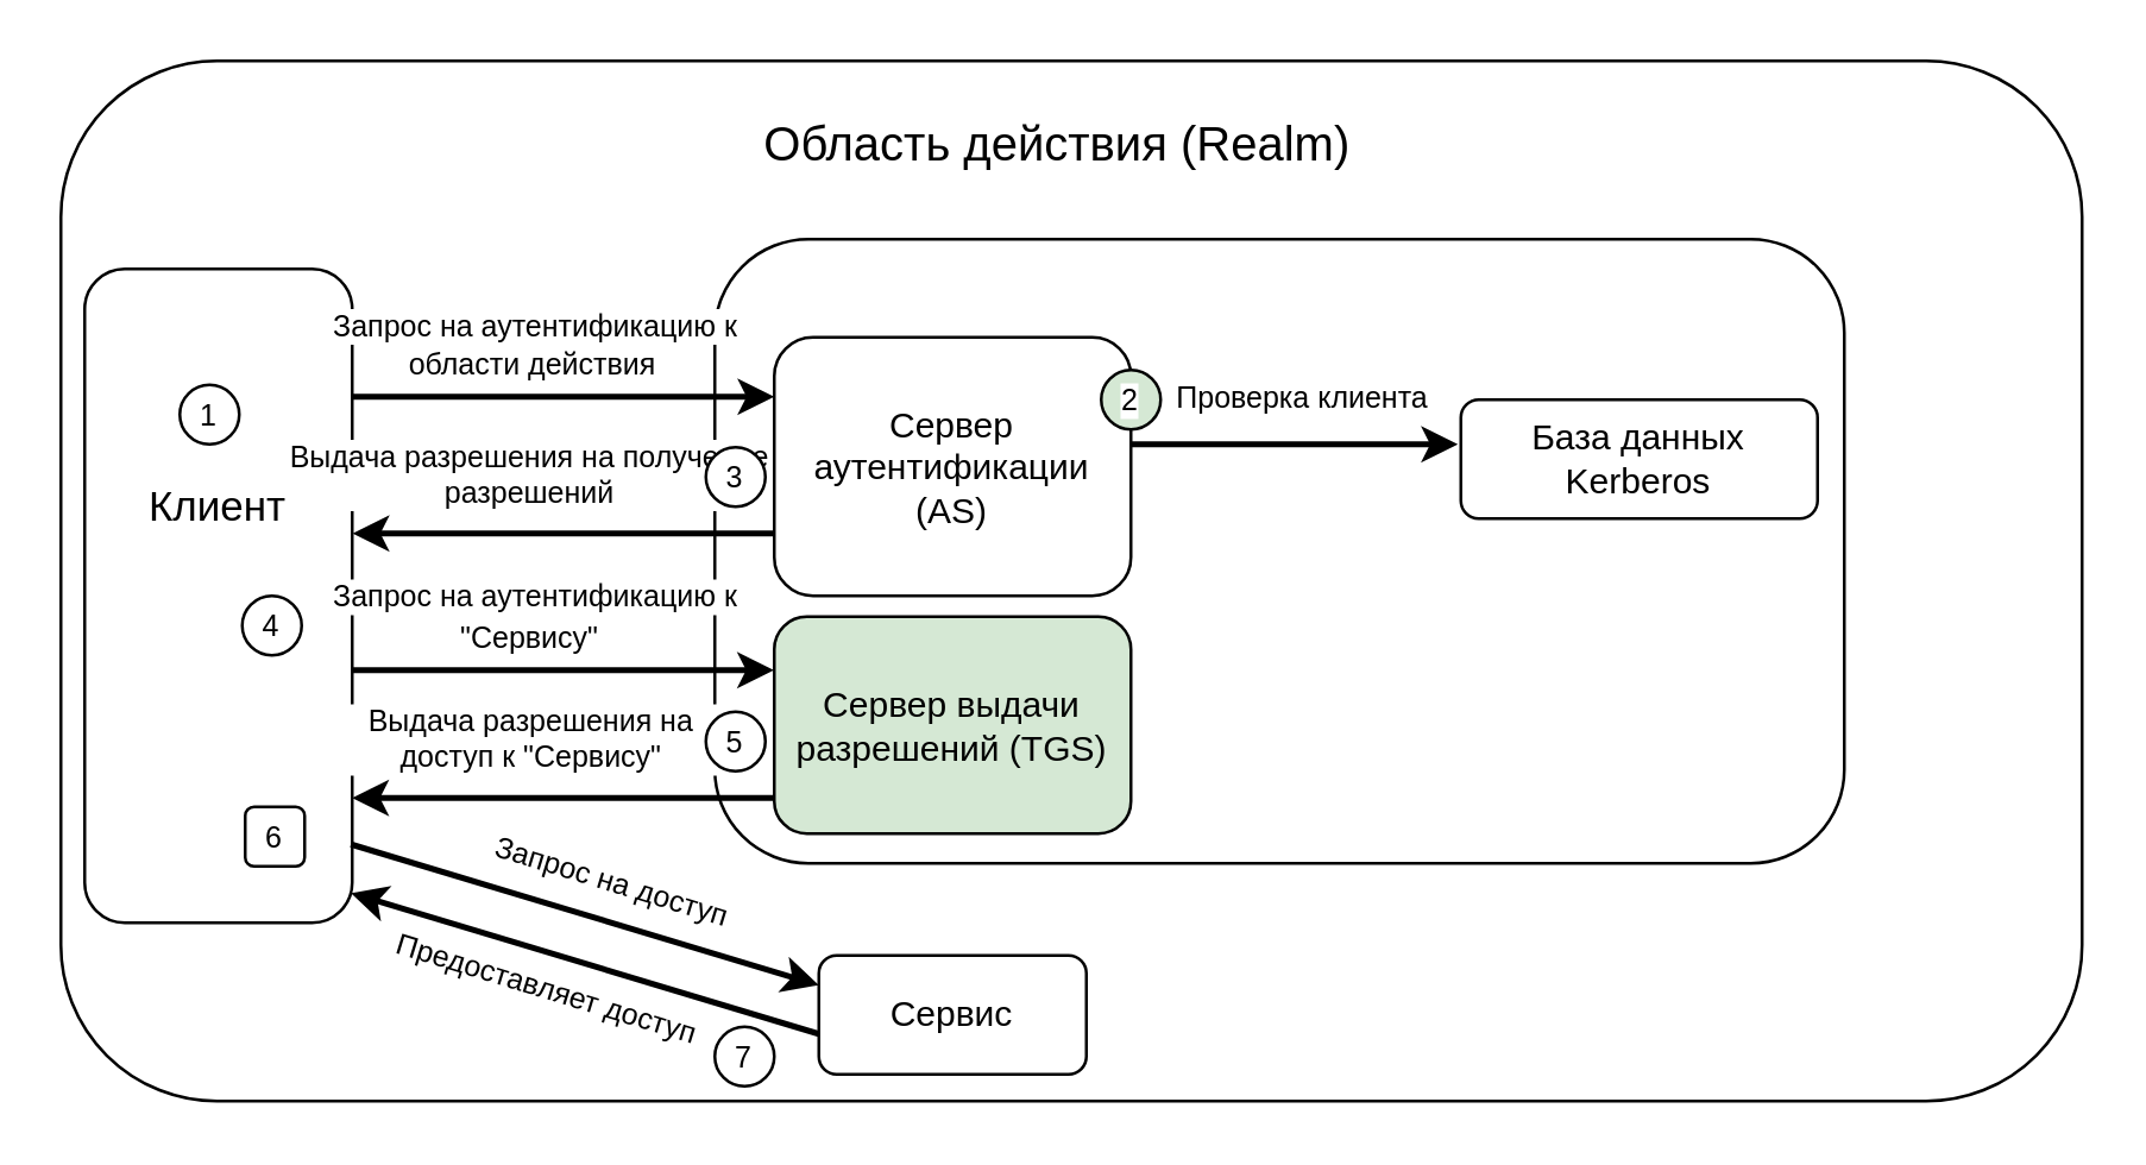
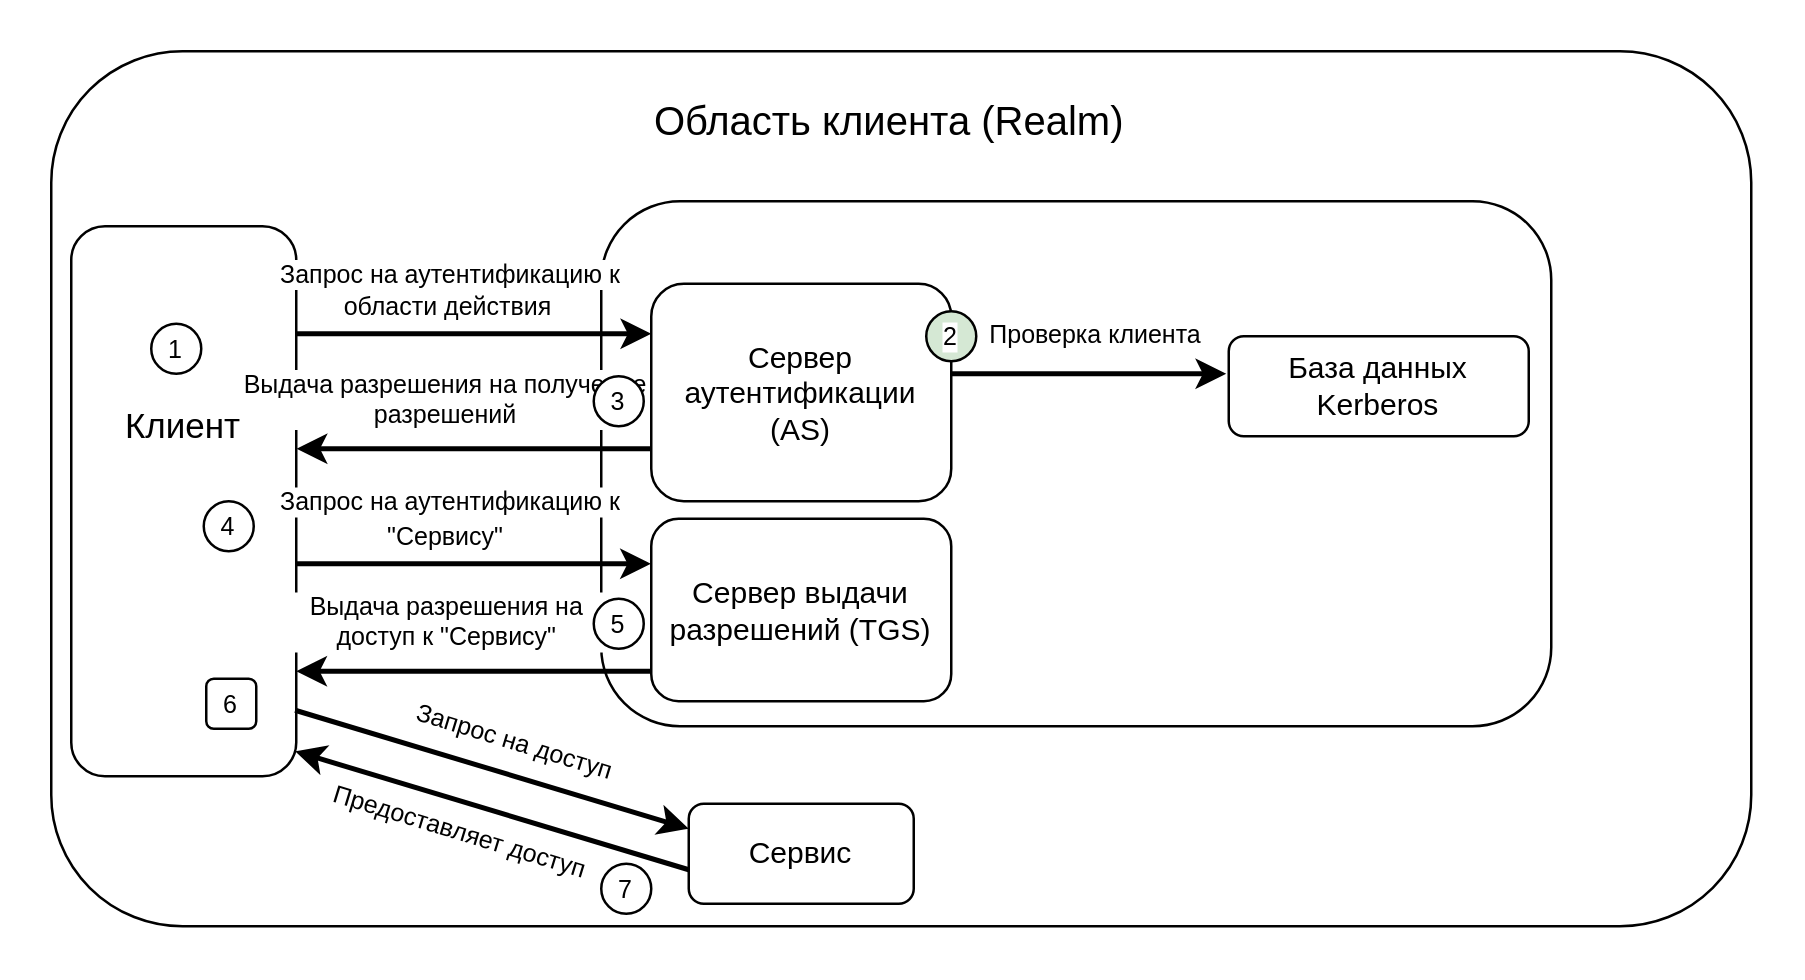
- <mxCell id="9" value="Область действия (Realm)" style="text;html=1;strokeColor=none;fillColor=none;align=center;verticalAlign=middle;whiteSpace=wrap;rounded=0;fontSize=16;" vertex="1" parent="1"><mxGeometry x="241" y="33" width="229" height="30" as="geometry" /></mxCell>
+ <mxCell id="9" value="Область клиента (Realm)" style="text;html=1;strokeColor=none;fillColor=none;align=center;verticalAlign=middle;whiteSpace=wrap;rounded=0;fontSize=16;" vertex="1" parent="1"><mxGeometry x="241" y="33" width="229" height="30" as="geometry" /></mxCell>
- <mxCell id="7" value="Сервер выдачи разрешений (TGS)" style="rounded=1;whiteSpace=wrap;html=1;fillColor=#d5e8d4;" vertex="1" parent="1"><mxGeometry x="260" y="207" width="120" height="73" as="geometry" /></mxCell>
+ <mxCell id="7" value="Сервер выдачи разрешений (TGS)" style="rounded=1;whiteSpace=wrap;html=1;" vertex="1" parent="1"><mxGeometry x="260" y="207" width="120" height="73" as="geometry" /></mxCell>
